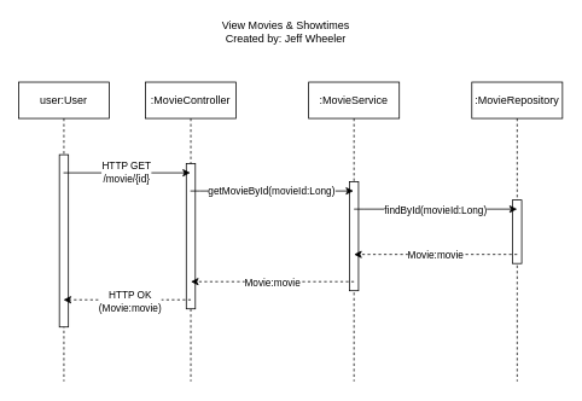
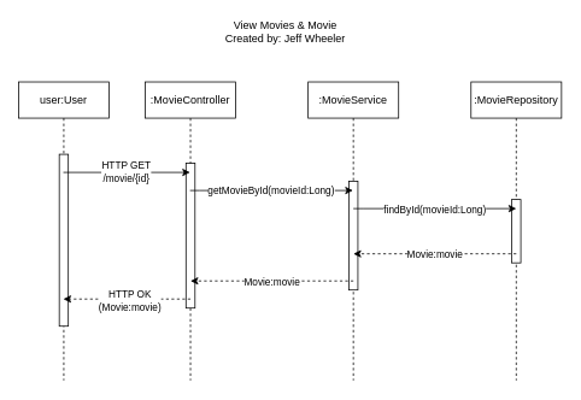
- <mxCell id="6" value="View Movies &amp;amp; Showtimes&lt;div&gt;Created by: Jeff Wheeler&lt;/div&gt;" style="text;html=1;align=center;verticalAlign=middle;whiteSpace=wrap;rounded=0;" vertex="1" parent="1"><mxGeometry x="220" width="190" height="30" as="geometry" y="20" /></mxCell>
+ <mxCell id="6" value="View Movies &amp;amp; Movie&lt;div&gt;Created by: Jeff Wheeler&lt;/div&gt;" style="text;html=1;align=center;verticalAlign=middle;whiteSpace=wrap;rounded=0;" vertex="1" parent="1"><mxGeometry x="220" width="190" height="30" as="geometry" y="20" /></mxCell>
